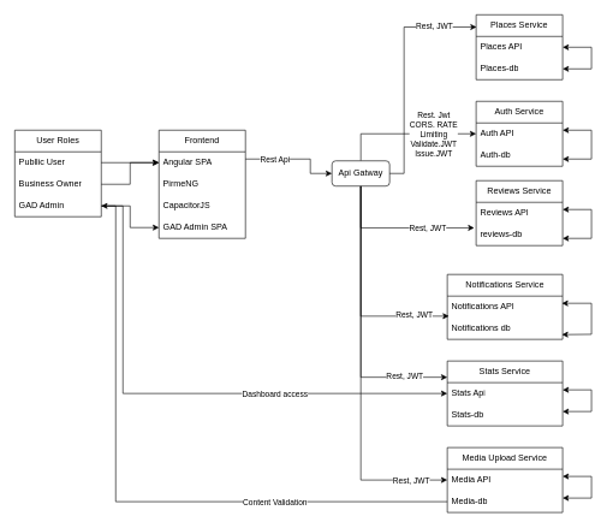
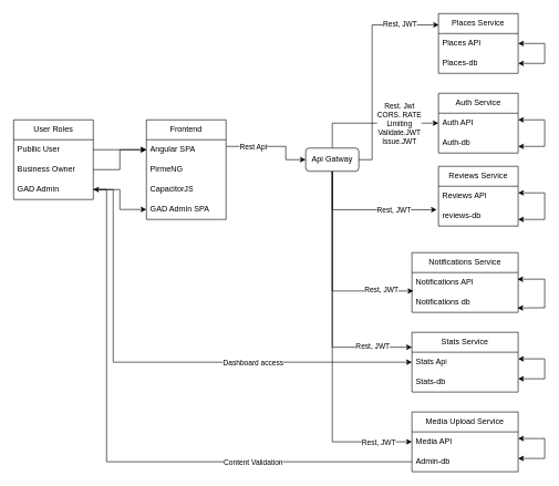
- <mxCell id="27" value="Media-db" style="text;strokeColor=none;fillColor=none;align=left;verticalAlign=middle;spacingLeft=4;spacingRight=4;overflow=hidden;points=[[0,0.5],[1,0.5]];portConstraint=eastwest;rotatable=0;whiteSpace=wrap;html=1;" vertex="1" parent="25"><mxGeometry y="60" width="160" height="30" as="geometry" /></mxCell>
+ <mxCell id="27" value="Admin-db" style="text;strokeColor=none;fillColor=none;align=left;verticalAlign=middle;spacingLeft=4;spacingRight=4;overflow=hidden;points=[[0,0.5],[1,0.5]];portConstraint=eastwest;rotatable=0;whiteSpace=wrap;html=1;" vertex="1" parent="25"><mxGeometry y="60" width="160" height="30" as="geometry" /></mxCell>
